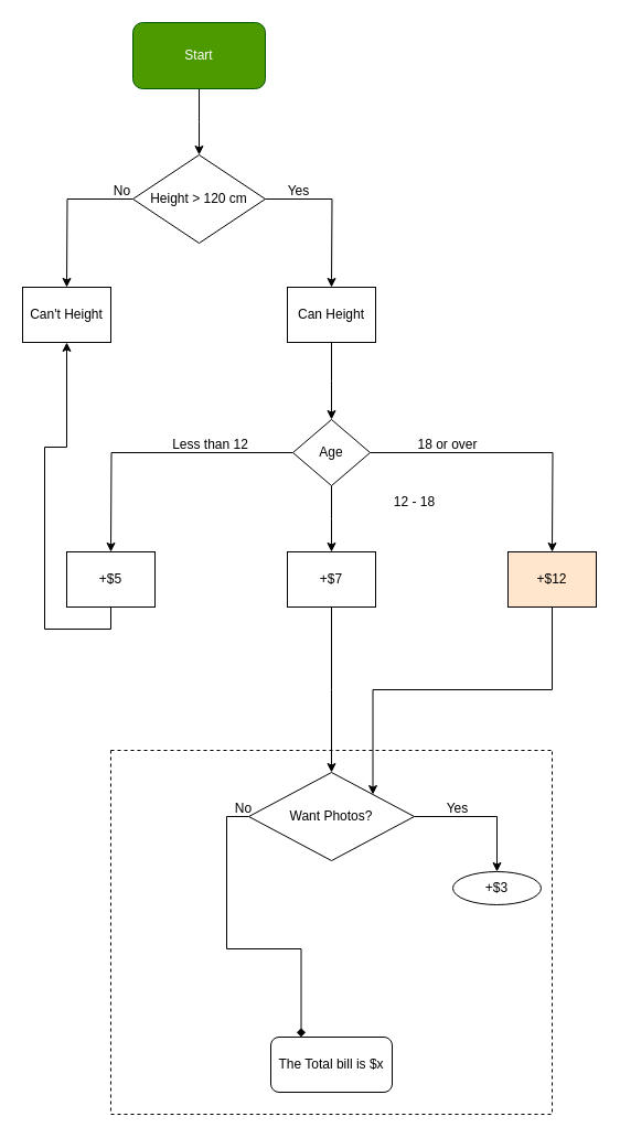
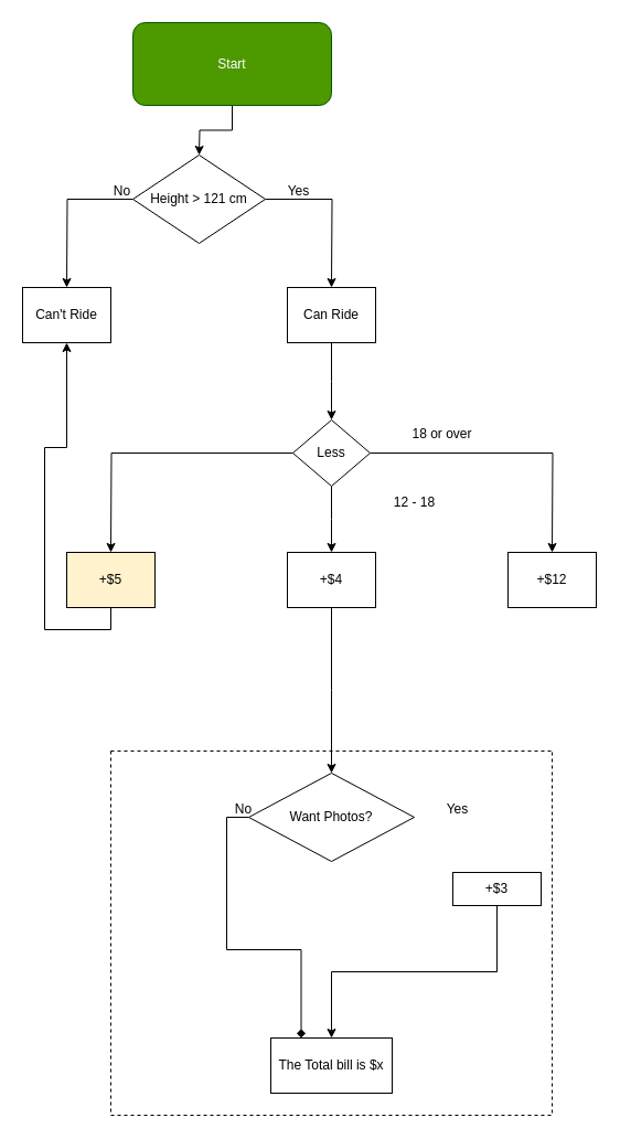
- <mxCell id="3" value="Start" style="rounded=1;whiteSpace=wrap;html=1;fillColor=#4D9900;fontColor=#ffffff;strokeColor=#005700;" vertex="1" parent="1"><mxGeometry x="120" y="20" width="120" height="60" as="geometry" /></mxCell>
+ <mxCell id="3" value="Start" style="rounded=1;whiteSpace=wrap;html=1;fillColor=#4D9900;fontColor=#ffffff;strokeColor=#005700;" vertex="1" parent="1"><mxGeometry x="120" y="20" width="180" height="75" as="geometry" /></mxCell>
- <mxCell id="6" value="Height &amp;gt; 120 cm" style="rhombus;whiteSpace=wrap;html=1;" vertex="1" parent="1"><mxGeometry x="120" y="140" width="120" height="80" as="geometry" /></mxCell>
+ <mxCell id="6" value="Height &amp;gt; 121 cm" style="rhombus;whiteSpace=wrap;html=1;" vertex="1" parent="1"><mxGeometry x="120" y="140" width="120" height="80" as="geometry" /></mxCell>
- <mxCell id="7" value="Can't Height" style="rounded=0;whiteSpace=wrap;html=1;" vertex="1" parent="1"><mxGeometry y="260" width="80" height="50" as="geometry" x="20" /></mxCell>
+ <mxCell id="7" value="Can't Ride" style="rounded=0;whiteSpace=wrap;html=1;" vertex="1" parent="1"><mxGeometry y="260" width="80" height="50" as="geometry" x="20" /></mxCell>
- <mxCell id="9" value="Can&amp;nbsp;Height" style="rounded=0;whiteSpace=wrap;html=1;" vertex="1" parent="1"><mxGeometry x="260" y="260" width="80" height="50" as="geometry" /></mxCell>
+ <mxCell id="9" value="Can&amp;nbsp;Ride" style="rounded=0;whiteSpace=wrap;html=1;" vertex="1" parent="1"><mxGeometry x="260" y="260" width="80" height="50" as="geometry" /></mxCell>
- <mxCell id="32" value="Less than 12" style="text;html=1;align=center;verticalAlign=middle;resizable=0;points=[];autosize=1;strokeColor=none;fillColor=none;" vertex="1" parent="1"><mxGeometry x="145" y="388" width="90" height="30" as="geometry" /></mxCell>
- <mxCell id="31" value="18 or over" style="text;html=1;align=center;verticalAlign=middle;resizable=0;points=[];autosize=1;strokeColor=none;fillColor=none;" vertex="1" parent="1"><mxGeometry x="365" y="388" width="80" height="30" as="geometry" /></mxCell>
+ <mxCell id="31" value="18 or over" style="text;html=1;align=center;verticalAlign=middle;resizable=0;points=[];autosize=1;strokeColor=none;fillColor=none;" vertex="1" parent="1"><mxGeometry x="360" y="378" width="80" height="30" as="geometry" /></mxCell>
- <mxCell id="13" value="Age" style="rhombus;whiteSpace=wrap;html=1;" vertex="1" parent="1"><mxGeometry x="265" y="380" width="70" height="60" as="geometry" /></mxCell>
+ <mxCell id="13" value="Less" style="rhombus;whiteSpace=wrap;html=1;" vertex="1" parent="1"><mxGeometry x="265" y="380" width="70" height="60" as="geometry" /></mxCell>
- <mxCell id="17" value="+$5" style="rounded=0;whiteSpace=wrap;html=1;" vertex="1" parent="1"><mxGeometry x="60" y="500" width="80" height="50" as="geometry" /></mxCell>
+ <mxCell id="17" value="+$5" style="rounded=0;whiteSpace=wrap;html=1;fillColor=#fff2cc;" vertex="1" parent="1"><mxGeometry x="60" y="500" width="80" height="50" as="geometry" /></mxCell>
- <mxCell id="15" value="+$7" style="rounded=0;whiteSpace=wrap;html=1;" vertex="1" parent="1"><mxGeometry x="260" y="500" width="80" height="50" as="geometry" /></mxCell>
+ <mxCell id="15" value="+$4" style="rounded=0;whiteSpace=wrap;html=1;" vertex="1" parent="1"><mxGeometry x="260" y="500" width="80" height="50" as="geometry" /></mxCell>
- <mxCell id="19" value="+$12" style="rounded=0;whiteSpace=wrap;html=1;fillColor=#ffe6cc;" vertex="1" parent="1"><mxGeometry x="460" y="500" width="80" height="50" as="geometry" /></mxCell>
+ <mxCell id="19" value="+$12" style="rounded=0;whiteSpace=wrap;html=1;" vertex="1" parent="1"><mxGeometry x="460" y="500" width="80" height="50" as="geometry" /></mxCell>
- <mxCell id="18" style="edgeStyle=orthogonalEdgeStyle;rounded=0;orthogonalLoop=1;jettySize=auto;html=1;exitX=0.5;exitY=1;exitDx=0;exitDy=0;entryX=1;entryY=0;entryDx=0;entryDy=0;" edge="1" parent="1" source="19" target="22"><mxGeometry relative="1" as="geometry" /></mxCell>
- <mxCell id="20" style="edgeStyle=orthogonalEdgeStyle;rounded=0;orthogonalLoop=1;jettySize=auto;html=1;entryX=0.5;entryY=0;entryDx=0;entryDy=0;" edge="1" parent="1" source="22" target="25"><mxGeometry relative="1" as="geometry" /></mxCell>
- <mxCell id="25" value="+$3" style="ellipse;whiteSpace=wrap;html=1;" vertex="1" parent="23"><mxGeometry x="310" y="110" width="80" height="30" as="geometry" /></mxCell>
+ <mxCell id="25" value="+$3" style="rounded=0;whiteSpace=wrap;html=1;" vertex="1" parent="23"><mxGeometry x="310" y="110" width="80" height="30" as="geometry" /></mxCell>
+ <mxCell id="24" style="edgeStyle=orthogonalEdgeStyle;rounded=0;orthogonalLoop=1;jettySize=auto;html=1;exitX=0.5;exitY=1;exitDx=0;exitDy=0;entryX=0.5;entryY=0;entryDx=0;entryDy=0;" edge="1" parent="23" source="25" target="26"><mxGeometry relative="1" as="geometry" /></mxCell>
- <mxCell id="26" value="The Total bill is $x" style="whiteSpace=wrap;html=1;rounded=1;" vertex="1" parent="23"><mxGeometry x="145" y="260" width="110" height="50" as="geometry" /></mxCell>
+ <mxCell id="26" value="The Total bill is $x" style="rounded=0;whiteSpace=wrap;html=1;" vertex="1" parent="23"><mxGeometry x="145" y="260" width="110" height="50" as="geometry" /></mxCell>
